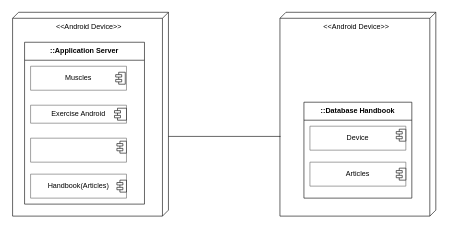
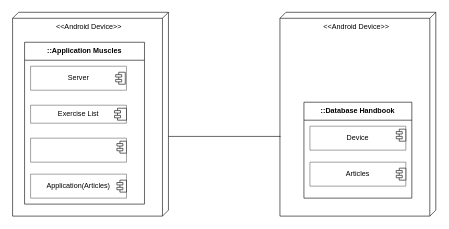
- <mxCell id="16" value="::Application Server" style="swimlane;fontStyle=1;align=center;horizontal=1;startSize=30;collapsible=0;html=1;whiteSpace=wrap;" vertex="1" parent="1"><mxGeometry x="40" y="70" width="200" height="270" as="geometry" /></mxCell>
+ <mxCell id="16" value="::Application Muscles" style="swimlane;fontStyle=1;align=center;horizontal=1;startSize=30;collapsible=0;html=1;whiteSpace=wrap;" vertex="1" parent="1"><mxGeometry x="40" y="70" width="200" height="270" as="geometry" /></mxCell>
- <mxCell id="21" value="Muscles" style="text;html=1;strokeColor=none;fillColor=none;align=center;verticalAlign=middle;whiteSpace=wrap;rounded=0;" vertex="1" parent="20"><mxGeometry width="160" height="40" as="geometry" /></mxCell>
+ <mxCell id="21" value="Server" style="text;html=1;strokeColor=none;fillColor=none;align=center;verticalAlign=middle;whiteSpace=wrap;rounded=0;" vertex="1" parent="20"><mxGeometry width="160" height="40" as="geometry" /></mxCell>
- <mxCell id="18" value="Exercise Android" style="text;html=1;strokeColor=none;fillColor=none;align=center;verticalAlign=middle;whiteSpace=wrap;rounded=0;" vertex="1" parent="17"><mxGeometry width="160" height="30" as="geometry" /></mxCell>
+ <mxCell id="18" value="Exercise List" style="text;html=1;strokeColor=none;fillColor=none;align=center;verticalAlign=middle;whiteSpace=wrap;rounded=0;" vertex="1" parent="17"><mxGeometry width="160" height="30" as="geometry" /></mxCell>
- <mxCell id="13" value="Handbook(Articles)" style="text;html=1;strokeColor=none;fillColor=none;align=center;verticalAlign=middle;whiteSpace=wrap;rounded=0;" vertex="1" parent="12"><mxGeometry width="160" height="40" as="geometry" /></mxCell>
+ <mxCell id="13" value="Application(Articles)" style="text;html=1;strokeColor=none;fillColor=none;align=center;verticalAlign=middle;whiteSpace=wrap;rounded=0;" vertex="1" parent="12"><mxGeometry width="160" height="40" as="geometry" /></mxCell>
